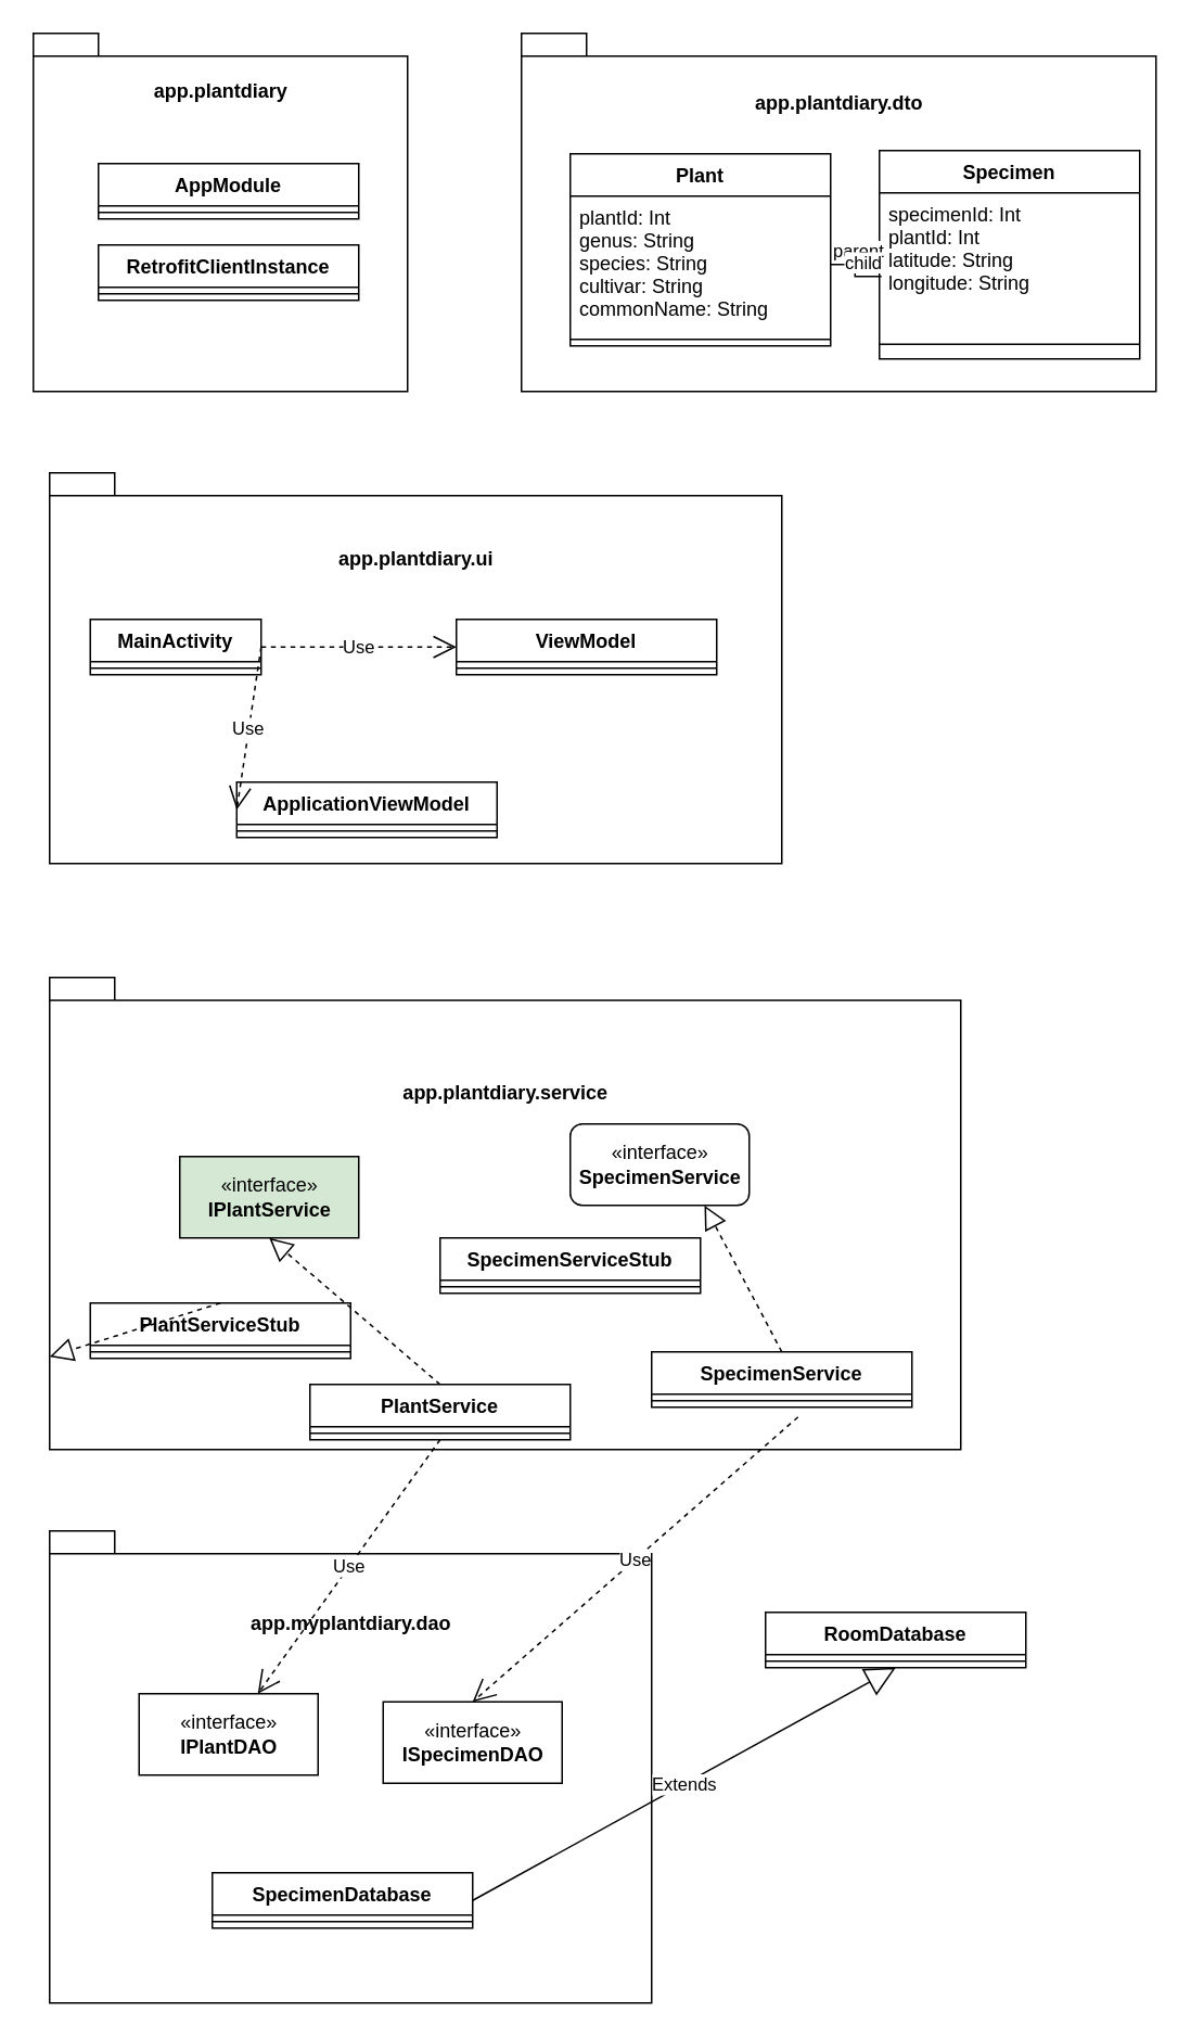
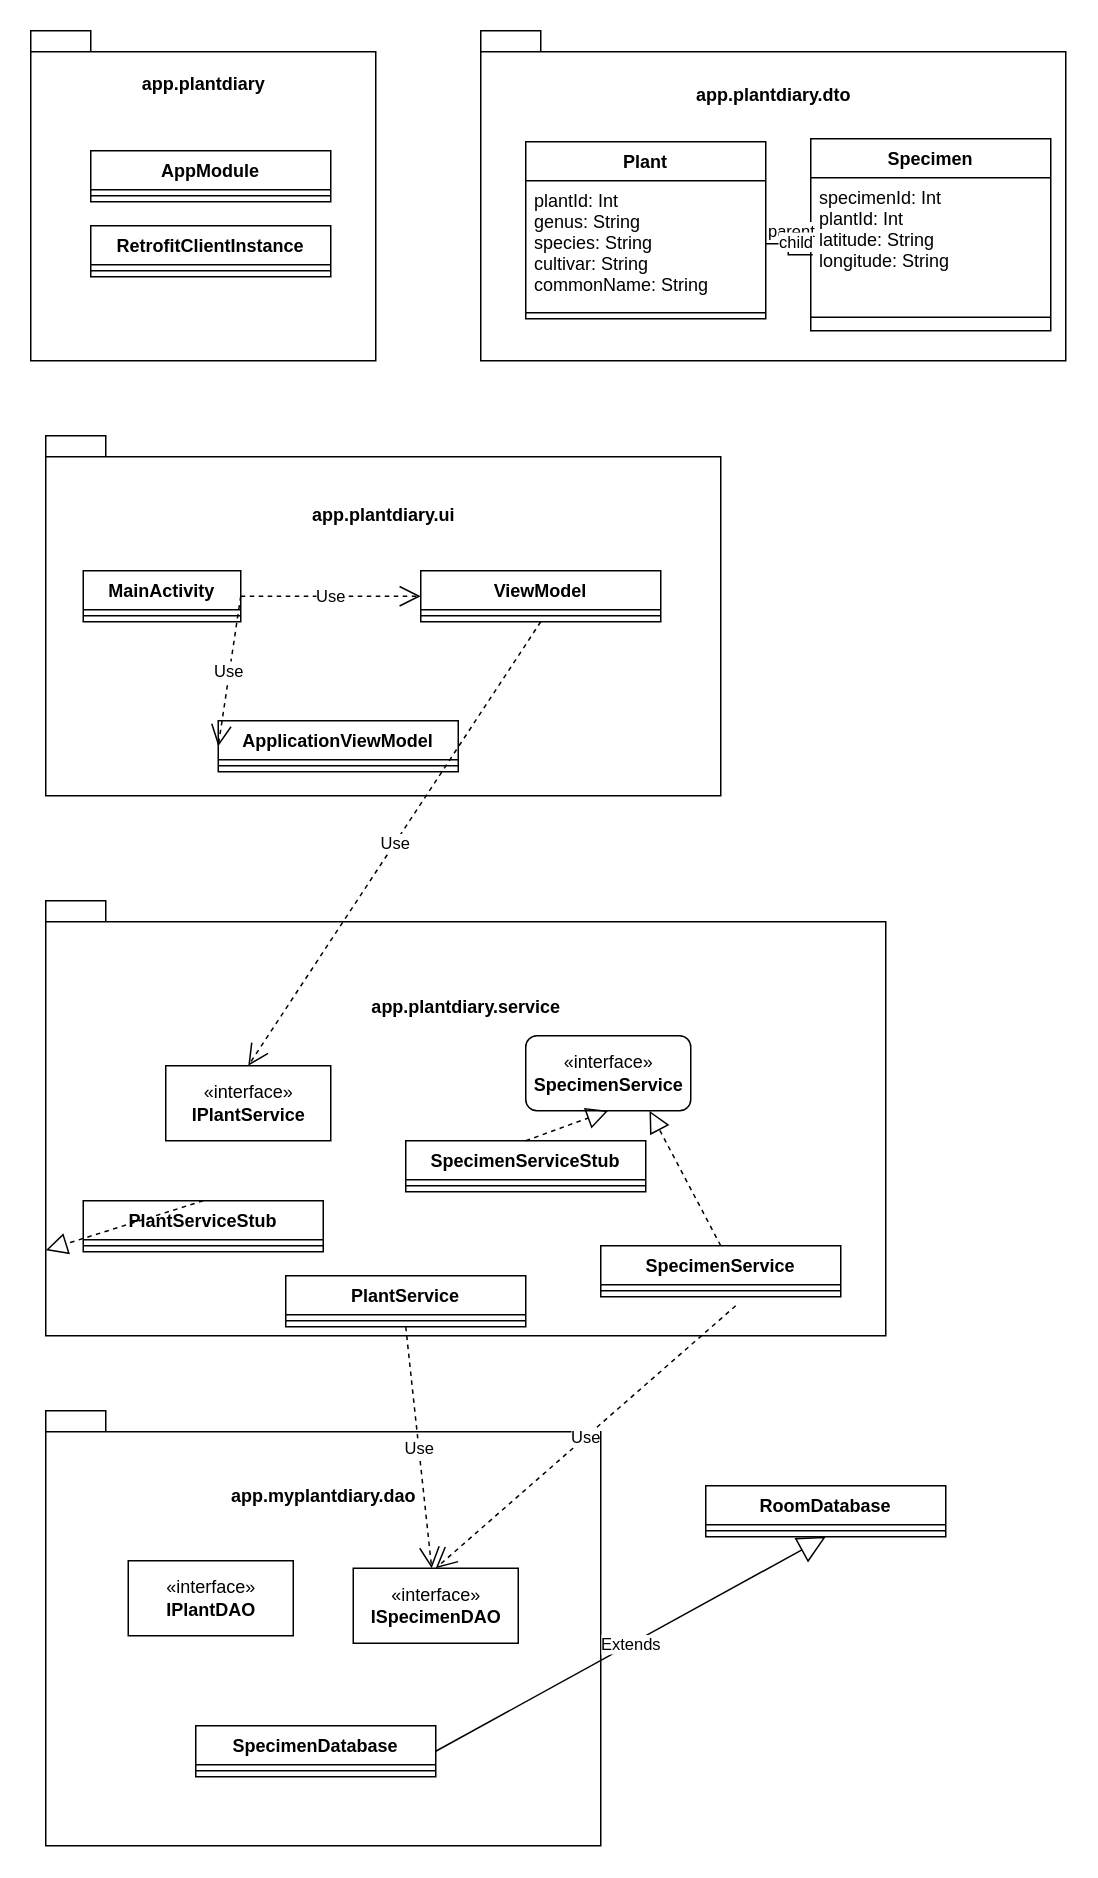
+ <mxCell id="41" value="Use" style="endArrow=open;endSize=12;dashed=1;html=1;rounded=0;exitX=0.5;exitY=1;exitDx=0;exitDy=0;entryX=0.5;entryY=0;entryDx=0;entryDy=0;" edge="1" parent="1" source="10" target="27"><mxGeometry width="160" relative="1" as="geometry"><mxPoint x="220" y="490" as="sourcePoint" /><mxPoint x="380" y="490" as="targetPoint" /></mxGeometry></mxCell>
- <mxCell id="27" value="«interface»&lt;br&gt;&lt;b&gt;IPlantService&lt;/b&gt;" style="html=1;fillColor=#d5e8d4;" vertex="1" parent="1"><mxGeometry x="110" y="710" width="110" height="50" as="geometry" /></mxCell>
+ <mxCell id="27" value="«interface»&lt;br&gt;&lt;b&gt;IPlantService&lt;/b&gt;" style="html=1;" vertex="1" parent="1"><mxGeometry x="110" y="710" width="110" height="50" as="geometry" /></mxCell>
+ <mxCell id="37" value="" style="endArrow=block;dashed=1;endFill=0;endSize=12;html=1;rounded=0;entryX=0.5;entryY=1;entryDx=0;entryDy=0;exitX=0.5;exitY=0;exitDx=0;exitDy=0;" edge="1" parent="1" source="35" target="34"><mxGeometry width="160" relative="1" as="geometry"><mxPoint x="220" y="690" as="sourcePoint" /><mxPoint x="380" y="690" as="targetPoint" /></mxGeometry></mxCell>
- <mxCell id="33" value="" style="endArrow=block;dashed=1;endFill=0;endSize=12;html=1;rounded=0;entryX=0.5;entryY=1;entryDx=0;entryDy=0;exitX=0.5;exitY=0;exitDx=0;exitDy=0;" edge="1" parent="1" source="31" target="27"><mxGeometry width="160" relative="1" as="geometry"><mxPoint x="220" y="690" as="sourcePoint" /><mxPoint x="380" y="690" as="targetPoint" /></mxGeometry></mxCell>
- <mxCell id="44" value="Use" style="endArrow=open;endSize=12;dashed=1;html=1;rounded=0;exitX=0.5;exitY=1;exitDx=0;exitDy=0;" edge="1" parent="1" source="31" target="43"><mxGeometry width="160" relative="1" as="geometry"><mxPoint x="220" y="890" as="sourcePoint" /><mxPoint x="380" y="890" as="targetPoint" /></mxGeometry></mxCell>
+ <mxCell id="44" value="Use" style="endArrow=open;endSize=12;dashed=1;html=1;rounded=0;exitX=0.5;exitY=1;exitDx=0;exitDy=0;" edge="1" parent="1" source="31" target="45"><mxGeometry width="160" relative="1" as="geometry"><mxPoint x="220" y="890" as="sourcePoint" /><mxPoint x="380" y="890" as="targetPoint" /></mxGeometry></mxCell>
